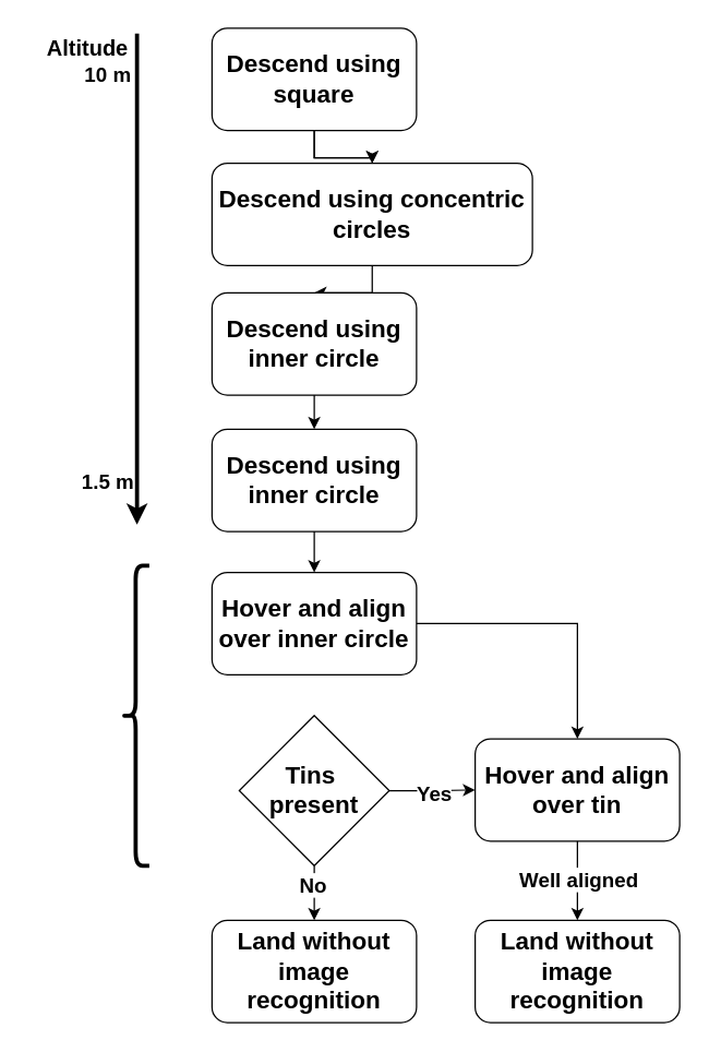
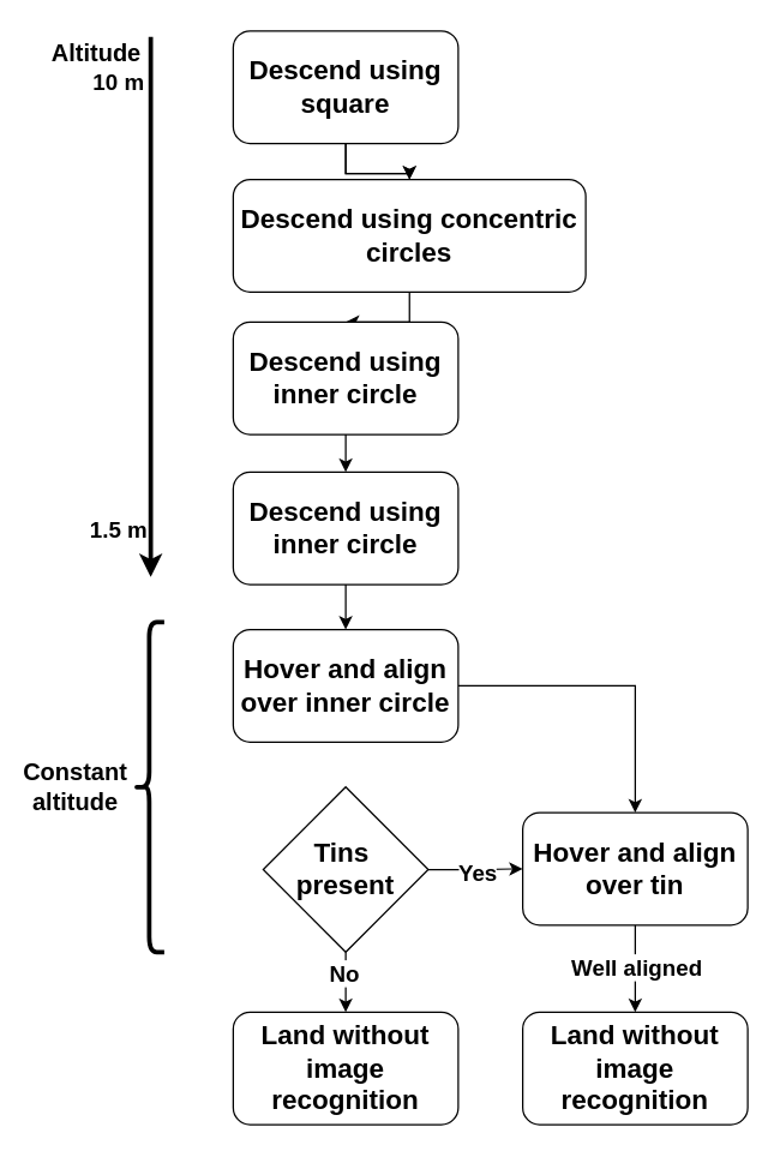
+ <mxCell id="22" value="&lt;font size=&quot;1&quot; style=&quot;&quot;&gt;&lt;b style=&quot;font-size: 16px;&quot;&gt;Constant altitude&lt;/b&gt;&lt;/font&gt;" style="text;html=1;align=center;verticalAlign=middle;whiteSpace=wrap;rounded=0;strokeWidth=1;" vertex="1" parent="1"><mxGeometry x="20" y="509" width="60" height="30" as="geometry" /></mxCell>
